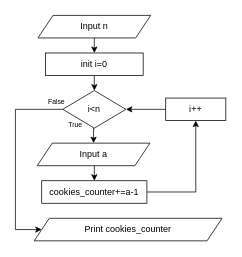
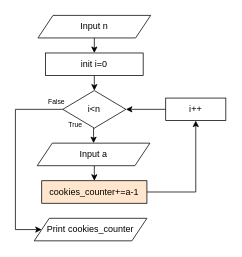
- <mxCell id="5" value="cookies_counter+=a-1" style="rounded=0;whiteSpace=wrap;html=1;" parent="1" vertex="1"><mxGeometry x="55" y="240" width="140" height="30" as="geometry" /></mxCell>
+ <mxCell id="5" value="cookies_counter+=a-1" style="rounded=0;whiteSpace=wrap;html=1;fillColor=#ffe6cc;" parent="1" vertex="1"><mxGeometry x="55" y="240" width="140" height="30" as="geometry" /></mxCell>
- <mxCell id="15" value="Print cookies_counter" style="shape=parallelogram;perimeter=parallelogramPerimeter;whiteSpace=wrap;html=1;fixedSize=1;" parent="1" vertex="1"><mxGeometry x="45" y="290" width="250" height="30" as="geometry" /></mxCell>
+ <mxCell id="15" value="Print cookies_counter" style="shape=parallelogram;perimeter=parallelogramPerimeter;whiteSpace=wrap;html=1;fixedSize=1;" parent="1" vertex="1"><mxGeometry x="45" y="290" width="150" height="30" as="geometry" /></mxCell>
